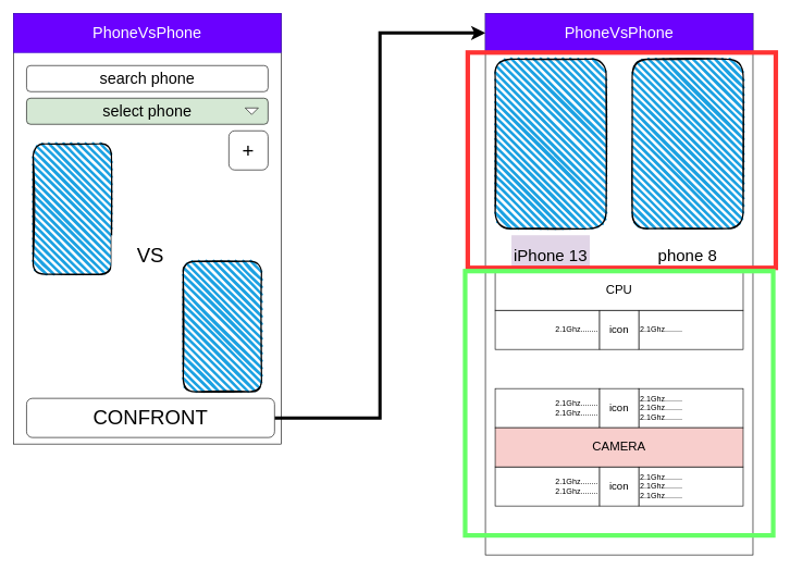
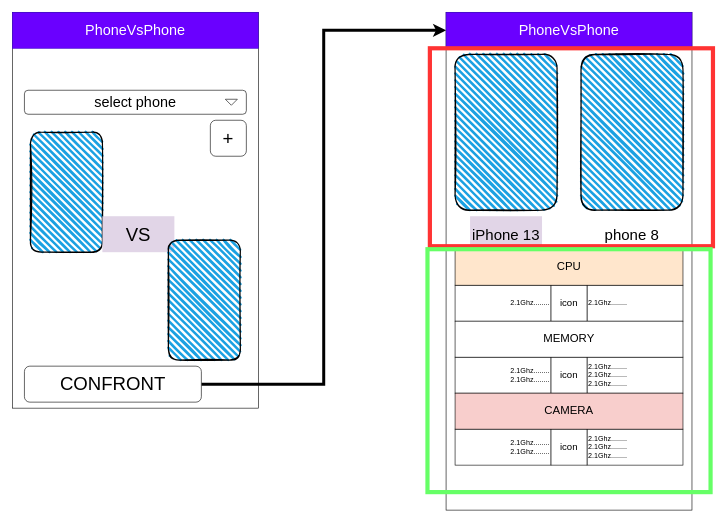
- <mxCell id="6" value="search phone" style="rounded=1;whiteSpace=wrap;html=1;fontSize=24;" parent="1" vertex="1"><mxGeometry x="40" y="100" width="370" height="40" as="geometry" /></mxCell>
- <mxCell id="4" value="select phone" style="rounded=1;whiteSpace=wrap;html=1;fontSize=24;fillColor=#d5e8d4;" parent="1" vertex="1"><mxGeometry x="40" y="150" width="370" height="40" as="geometry" /></mxCell>
+ <mxCell id="4" value="select phone" style="rounded=1;whiteSpace=wrap;html=1;fontSize=24;" parent="1" vertex="1"><mxGeometry x="40" y="150" width="370" height="40" as="geometry" /></mxCell>
- <mxCell id="9" value="VS" style="rounded=0;whiteSpace=wrap;html=1;fontSize=31;strokeColor=none;" parent="1" vertex="1"><mxGeometry x="170" y="360" width="120" height="60" as="geometry" /></mxCell>
+ <mxCell id="9" value="VS" style="rounded=0;whiteSpace=wrap;html=1;fontSize=31;strokeColor=none;fillColor=#e1d5e7;" parent="1" vertex="1"><mxGeometry x="170" y="360" width="120" height="60" as="geometry" /></mxCell>
- <mxCell id="22" value="&lt;font style=&quot;font-size: 19px&quot;&gt;CPU&lt;/font&gt;" style="rounded=0;whiteSpace=wrap;html=1;strokeColor=default;" parent="1" vertex="1"><mxGeometry x="758" y="415" width="380" height="60" as="geometry" /></mxCell>
+ <mxCell id="22" value="&lt;font style=&quot;font-size: 19px&quot;&gt;CPU&lt;/font&gt;" style="rounded=0;whiteSpace=wrap;html=1;strokeColor=default;fillColor=#ffe6cc;" parent="1" vertex="1"><mxGeometry x="758" y="415" width="380" height="60" as="geometry" /></mxCell>
+ <mxCell id="26" value="&lt;font style=&quot;font-size: 19px&quot;&gt;MEMORY&lt;/font&gt;" style="rounded=0;whiteSpace=wrap;html=1;strokeColor=default;" parent="1" vertex="1"><mxGeometry x="758" y="535" width="380" height="60" as="geometry" /></mxCell>
- <mxCell id="12" value="CONFRONT" style="rounded=1;whiteSpace=wrap;html=1;fontSize=31;" parent="1" vertex="1"><mxGeometry x="40" y="610" width="380" height="60" as="geometry" /></mxCell>
+ <mxCell id="12" value="CONFRONT" style="rounded=1;whiteSpace=wrap;html=1;fontSize=31;" parent="1" vertex="1"><mxGeometry x="40" y="610" width="295" height="60" as="geometry" /></mxCell>
